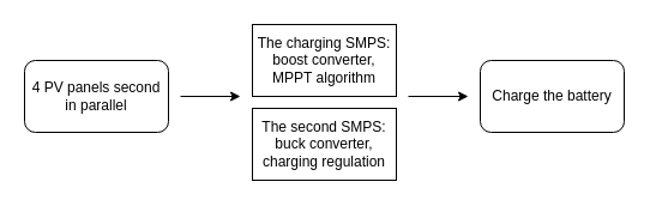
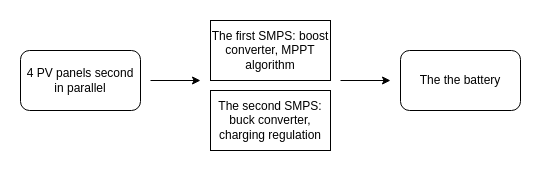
- <mxCell id="3" value="The charging SMPS: boost converter, MPPT algorithm" style="rounded=0;whiteSpace=wrap;html=1;" parent="1" vertex="1"><mxGeometry x="210" y="20" width="120" height="60" as="geometry" /></mxCell>
+ <mxCell id="3" value="The first SMPS: boost converter, MPPT algorithm" style="rounded=0;whiteSpace=wrap;html=1;" parent="1" vertex="1"><mxGeometry x="210" y="20" width="120" height="60" as="geometry" /></mxCell>
- <mxCell id="5" value="Charge the battery" style="rounded=1;whiteSpace=wrap;html=1;" parent="1" vertex="1"><mxGeometry x="400" y="50" width="120" height="60" as="geometry" /></mxCell>
+ <mxCell id="5" value="The the battery" style="rounded=1;whiteSpace=wrap;html=1;" parent="1" vertex="1"><mxGeometry x="400" y="50" width="120" height="60" as="geometry" /></mxCell>
